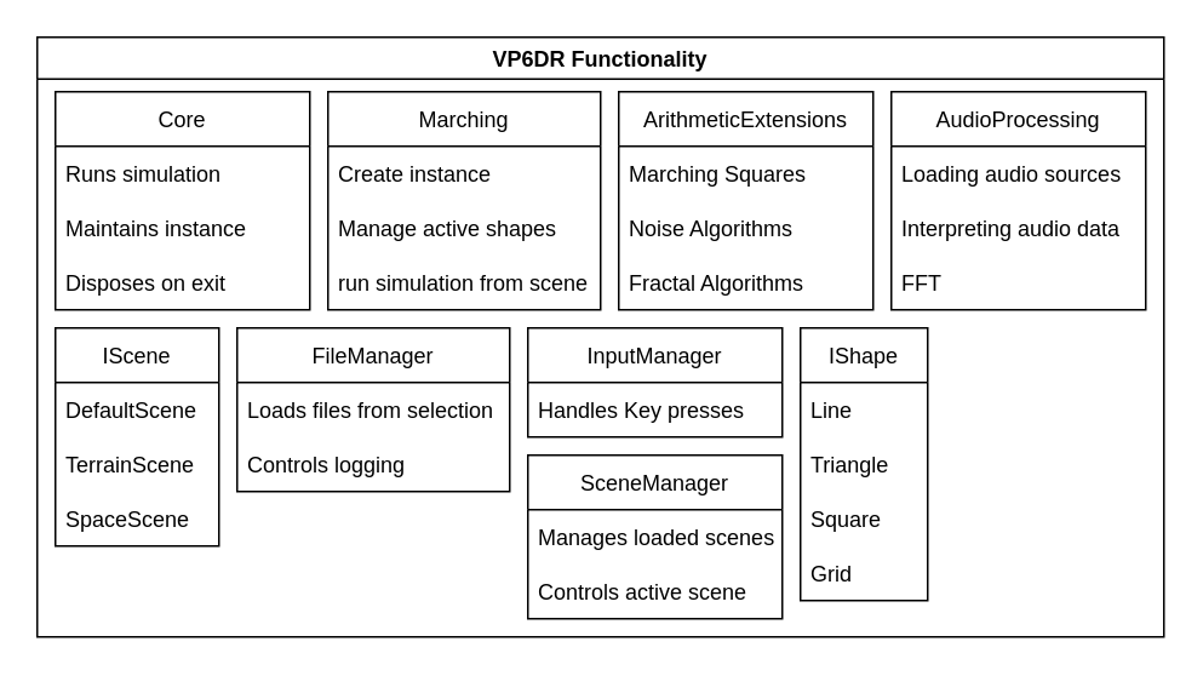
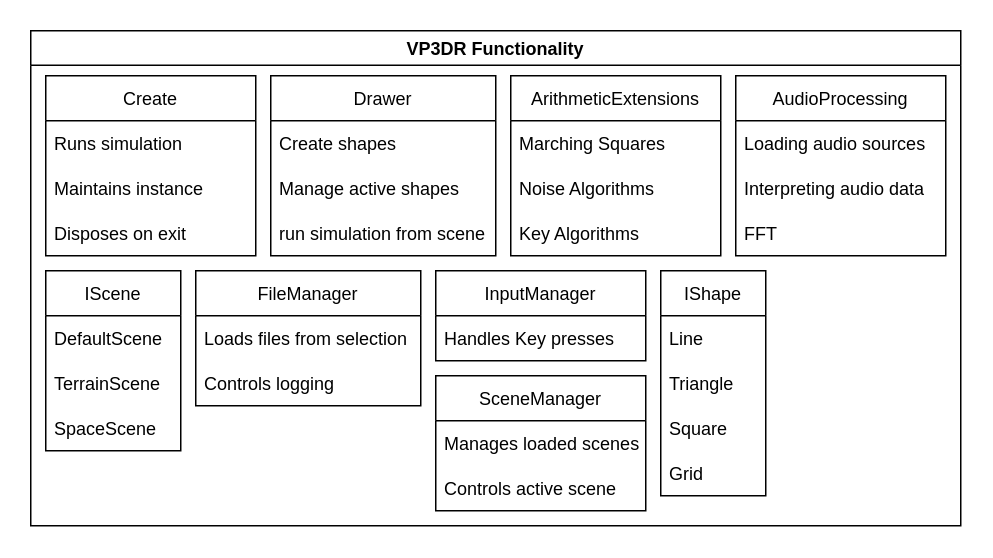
- <mxCell id="2" value="VP6DR Functionality" style="swimlane;" vertex="1" parent="1"><mxGeometry x="20" y="20" width="620" height="330" as="geometry" /></mxCell>
+ <mxCell id="2" value="VP3DR Functionality" style="swimlane;" vertex="1" parent="1"><mxGeometry x="20" y="20" width="620" height="330" as="geometry" /></mxCell>
- <mxCell id="28" value="Core" style="swimlane;fontStyle=0;childLayout=stackLayout;horizontal=1;startSize=30;horizontalStack=0;resizeParent=1;resizeParentMax=0;resizeLast=0;collapsible=1;marginBottom=0;" vertex="1" parent="2"><mxGeometry x="10" y="30" width="140" height="120" as="geometry" /></mxCell>
+ <mxCell id="28" value="Create" style="swimlane;fontStyle=0;childLayout=stackLayout;horizontal=1;startSize=30;horizontalStack=0;resizeParent=1;resizeParentMax=0;resizeLast=0;collapsible=1;marginBottom=0;" vertex="1" parent="2"><mxGeometry x="10" y="30" width="140" height="120" as="geometry" /></mxCell>
- <mxCell id="3" value="Marching" style="swimlane;fontStyle=0;childLayout=stackLayout;horizontal=1;startSize=30;horizontalStack=0;resizeParent=1;resizeParentMax=0;resizeLast=0;collapsible=1;marginBottom=0;" vertex="1" parent="2"><mxGeometry x="160" y="30" width="150" height="120" as="geometry" /></mxCell>
+ <mxCell id="3" value="Drawer" style="swimlane;fontStyle=0;childLayout=stackLayout;horizontal=1;startSize=30;horizontalStack=0;resizeParent=1;resizeParentMax=0;resizeLast=0;collapsible=1;marginBottom=0;" vertex="1" parent="2"><mxGeometry x="160" y="30" width="150" height="120" as="geometry" /></mxCell>
- <mxCell id="4" value="Create instance" style="text;strokeColor=none;fillColor=none;align=left;verticalAlign=middle;spacingLeft=4;spacingRight=4;overflow=hidden;points=[[0,0.5],[1,0.5]];portConstraint=eastwest;rotatable=0;" vertex="1" parent="3"><mxGeometry y="30" width="150" height="30" as="geometry" /></mxCell>
+ <mxCell id="4" value="Create shapes" style="text;strokeColor=none;fillColor=none;align=left;verticalAlign=middle;spacingLeft=4;spacingRight=4;overflow=hidden;points=[[0,0.5],[1,0.5]];portConstraint=eastwest;rotatable=0;" vertex="1" parent="3"><mxGeometry y="30" width="150" height="30" as="geometry" /></mxCell>
- <mxCell id="10" value="Fractal Algorithms" style="text;strokeColor=none;fillColor=none;align=left;verticalAlign=middle;spacingLeft=4;spacingRight=4;overflow=hidden;points=[[0,0.5],[1,0.5]];portConstraint=eastwest;rotatable=0;" vertex="1" parent="7"><mxGeometry y="90" width="140" height="30" as="geometry" /></mxCell>
+ <mxCell id="10" value="Key Algorithms" style="text;strokeColor=none;fillColor=none;align=left;verticalAlign=middle;spacingLeft=4;spacingRight=4;overflow=hidden;points=[[0,0.5],[1,0.5]];portConstraint=eastwest;rotatable=0;" vertex="1" parent="7"><mxGeometry y="90" width="140" height="30" as="geometry" /></mxCell>
